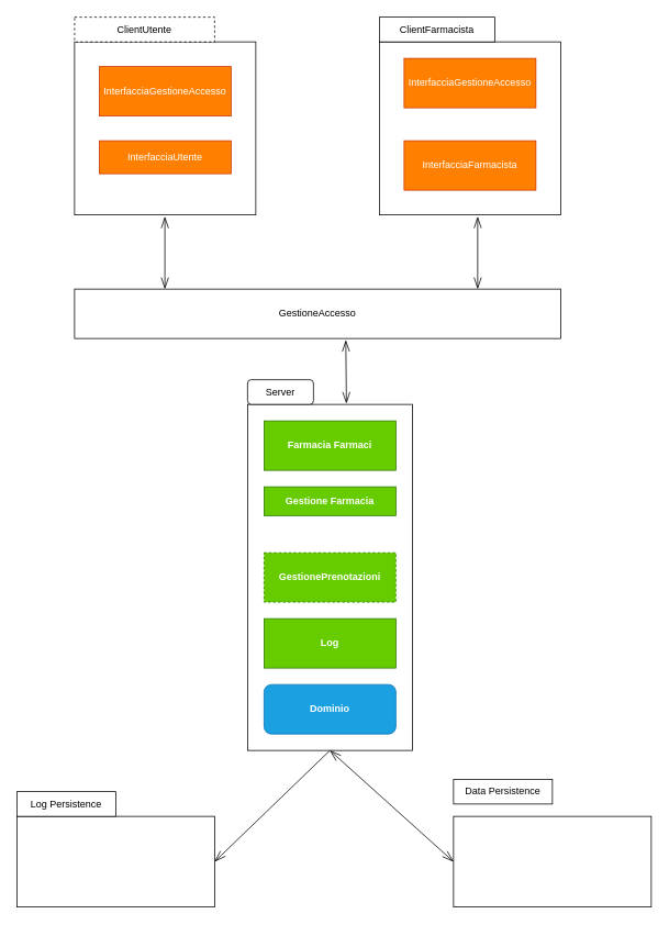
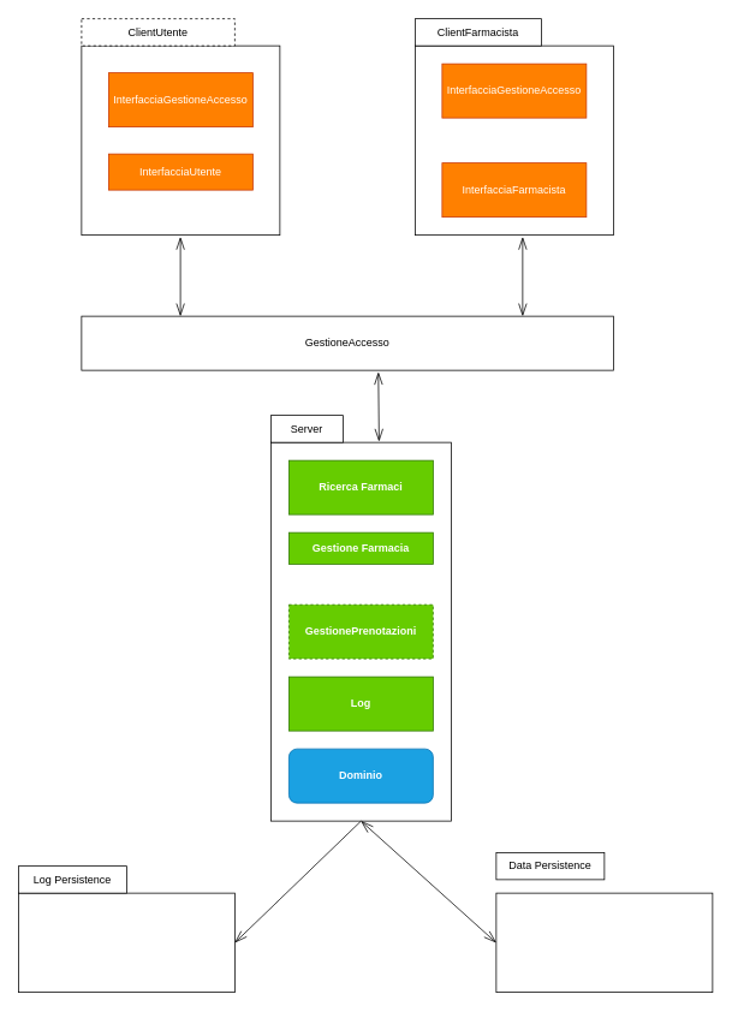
- <mxCell id="23" value="&lt;font color=&quot;#ffffff&quot;&gt;InterfacciaFarmacista&lt;/font&gt;" style="rounded=0;whiteSpace=wrap;html=1;strokeColor=#C73500;fontColor=#000000;fillColor=#FF8000;" parent="1" vertex="1"><mxGeometry x="490" y="170" width="160" height="60" as="geometry" /></mxCell>
+ <mxCell id="23" value="&lt;font color=&quot;#ffffff&quot;&gt;InterfacciaFarmacista&lt;/font&gt;" style="rounded=0;whiteSpace=wrap;html=1;strokeColor=#C73500;fontColor=#000000;fillColor=#FF8000;" parent="1" vertex="1"><mxGeometry x="490" y="180" width="160" height="60" as="geometry" /></mxCell>
- <mxCell id="3" value="Server" style="whiteSpace=wrap;html=1;gradientColor=none;fillColor=#FFFFFF;rounded=1;" parent="1" vertex="1"><mxGeometry x="300" y="460" width="80" height="30" as="geometry" /></mxCell>
+ <mxCell id="3" value="Server" style="rounded=0;whiteSpace=wrap;html=1;gradientColor=none;fillColor=#FFFFFF;" parent="1" vertex="1"><mxGeometry x="300" y="460" width="80" height="30" as="geometry" /></mxCell>
- <mxCell id="11" value="Farmacia Farmaci" style="rounded=0;whiteSpace=wrap;html=1;strokeColor=#2D7600;fontColor=#ffffff;fillColor=#66CC00;fontStyle=1" parent="1" vertex="1"><mxGeometry x="320" y="510" width="160" height="60" as="geometry" /></mxCell>
+ <mxCell id="11" value="Ricerca Farmaci" style="rounded=0;whiteSpace=wrap;html=1;strokeColor=#2D7600;fontColor=#ffffff;fillColor=#66CC00;fontStyle=1" parent="1" vertex="1"><mxGeometry x="320" y="510" width="160" height="60" as="geometry" /></mxCell>
